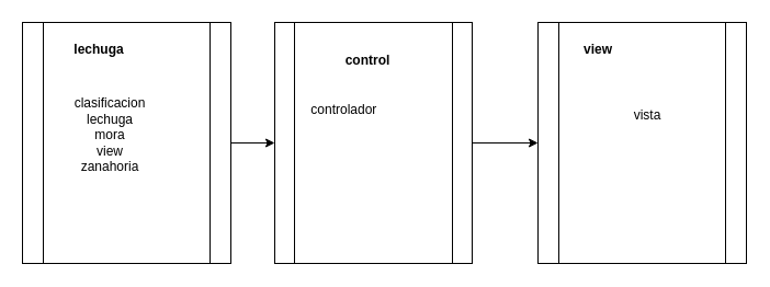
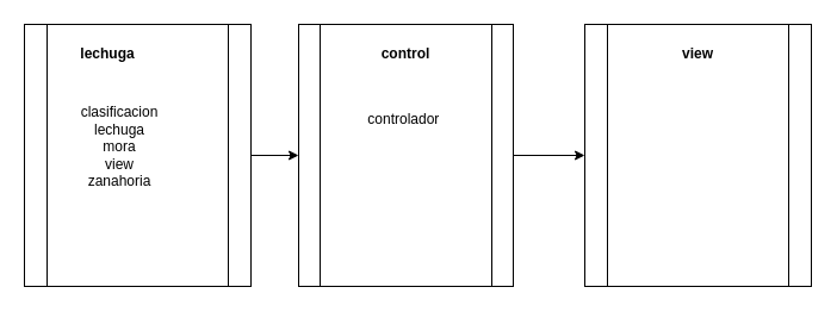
- <mxCell id="9" value="&lt;b&gt;view&lt;/b&gt;" style="text;html=1;strokeColor=none;fillColor=none;align=center;verticalAlign=middle;whiteSpace=wrap;rounded=0;" vertex="1" parent="1"><mxGeometry x="515" y="30" width="60" height="30" as="geometry" /></mxCell>
+ <mxCell id="9" value="&lt;b&gt;view&lt;/b&gt;" style="text;html=1;strokeColor=none;fillColor=none;align=center;verticalAlign=middle;whiteSpace=wrap;rounded=0;" vertex="1" parent="1"><mxGeometry x="555" y="30" width="60" height="30" as="geometry" /></mxCell>
- <mxCell id="8" value="&lt;b&gt;control&lt;/b&gt;" style="text;html=1;strokeColor=none;fillColor=none;align=center;verticalAlign=middle;whiteSpace=wrap;rounded=0;" vertex="1" parent="1"><mxGeometry x="305" y="40" width="60" height="30" as="geometry" /></mxCell>
+ <mxCell id="8" value="&lt;b&gt;control&lt;/b&gt;" style="text;html=1;strokeColor=none;fillColor=none;align=center;verticalAlign=middle;whiteSpace=wrap;rounded=0;" vertex="1" parent="1"><mxGeometry x="310" y="30" width="60" height="30" as="geometry" /></mxCell>
- <mxCell id="11" value="controlador&amp;nbsp;" style="text;html=1;strokeColor=none;fillColor=none;align=center;verticalAlign=middle;whiteSpace=wrap;rounded=0;" vertex="1" parent="1"><mxGeometry x="285" y="85" width="60" height="30" as="geometry" /></mxCell>
+ <mxCell id="11" value="controlador&amp;nbsp;" style="text;html=1;strokeColor=none;fillColor=none;align=center;verticalAlign=middle;whiteSpace=wrap;rounded=0;" vertex="1" parent="1"><mxGeometry x="310" y="85" width="60" height="30" as="geometry" /></mxCell>
- <mxCell id="12" value="vista" style="text;html=1;strokeColor=none;fillColor=none;align=center;verticalAlign=middle;whiteSpace=wrap;rounded=0;" vertex="1" parent="1"><mxGeometry x="560" y="90" width="60" height="30" as="geometry" /></mxCell>
